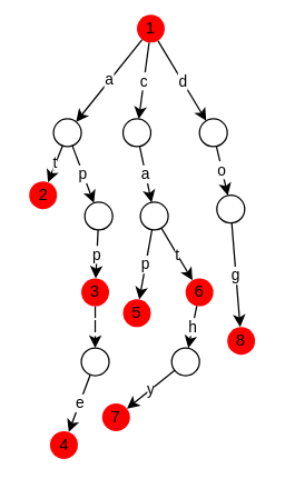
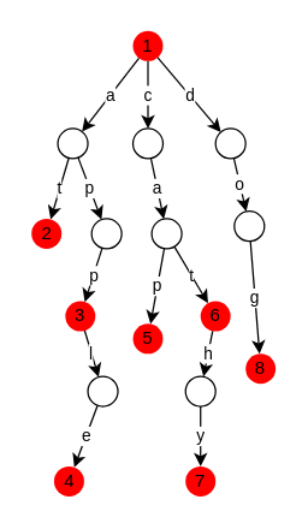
- <mxCell id="2" value="1" style="ellipse;whiteSpace=wrap;html=1;aspect=fixed;fillColor=#FF0000;strokeColor=none;" vertex="1" parent="1"><mxGeometry x="98" y="10" width="20" height="20" as="geometry" /></mxCell>
+ <mxCell id="2" value="1" style="ellipse;whiteSpace=wrap;html=1;aspect=fixed;fillColor=#FF0000;strokeColor=none;" vertex="1" parent="1"><mxGeometry x="88" y="20" width="20" height="20" as="geometry" /></mxCell>
- <mxCell id="11" value="2" style="ellipse;whiteSpace=wrap;html=1;aspect=fixed;fillColor=#FF0000;strokeColor=none;" vertex="1" parent="1"><mxGeometry x="20.5" y="130" width="20" height="20" as="geometry" /></mxCell>
+ <mxCell id="11" value="2" style="ellipse;whiteSpace=wrap;html=1;aspect=fixed;fillColor=#FF0000;strokeColor=none;" vertex="1" parent="1"><mxGeometry x="20.5" y="145" width="20" height="20" as="geometry" /></mxCell>
- <mxCell id="12" value="3" style="ellipse;whiteSpace=wrap;html=1;aspect=fixed;fillColor=#FF0000;strokeColor=none;" vertex="1" parent="1"><mxGeometry x="58" y="200" width="20" height="20" as="geometry" /></mxCell>
+ <mxCell id="12" value="3" style="ellipse;whiteSpace=wrap;html=1;aspect=fixed;fillColor=#FF0000;strokeColor=none;" vertex="1" parent="1"><mxGeometry x="43" y="200" width="20" height="20" as="geometry" /></mxCell>
- <mxCell id="16" value="7" style="ellipse;whiteSpace=wrap;html=1;aspect=fixed;fillColor=#FF0000;strokeColor=none;" vertex="1" parent="1"><mxGeometry x="73" y="290" width="20" height="20" as="geometry" /></mxCell>
+ <mxCell id="16" value="7" style="ellipse;whiteSpace=wrap;html=1;aspect=fixed;fillColor=#FF0000;strokeColor=none;" vertex="1" parent="1"><mxGeometry x="123" y="310" width="20" height="20" as="geometry" /></mxCell>
